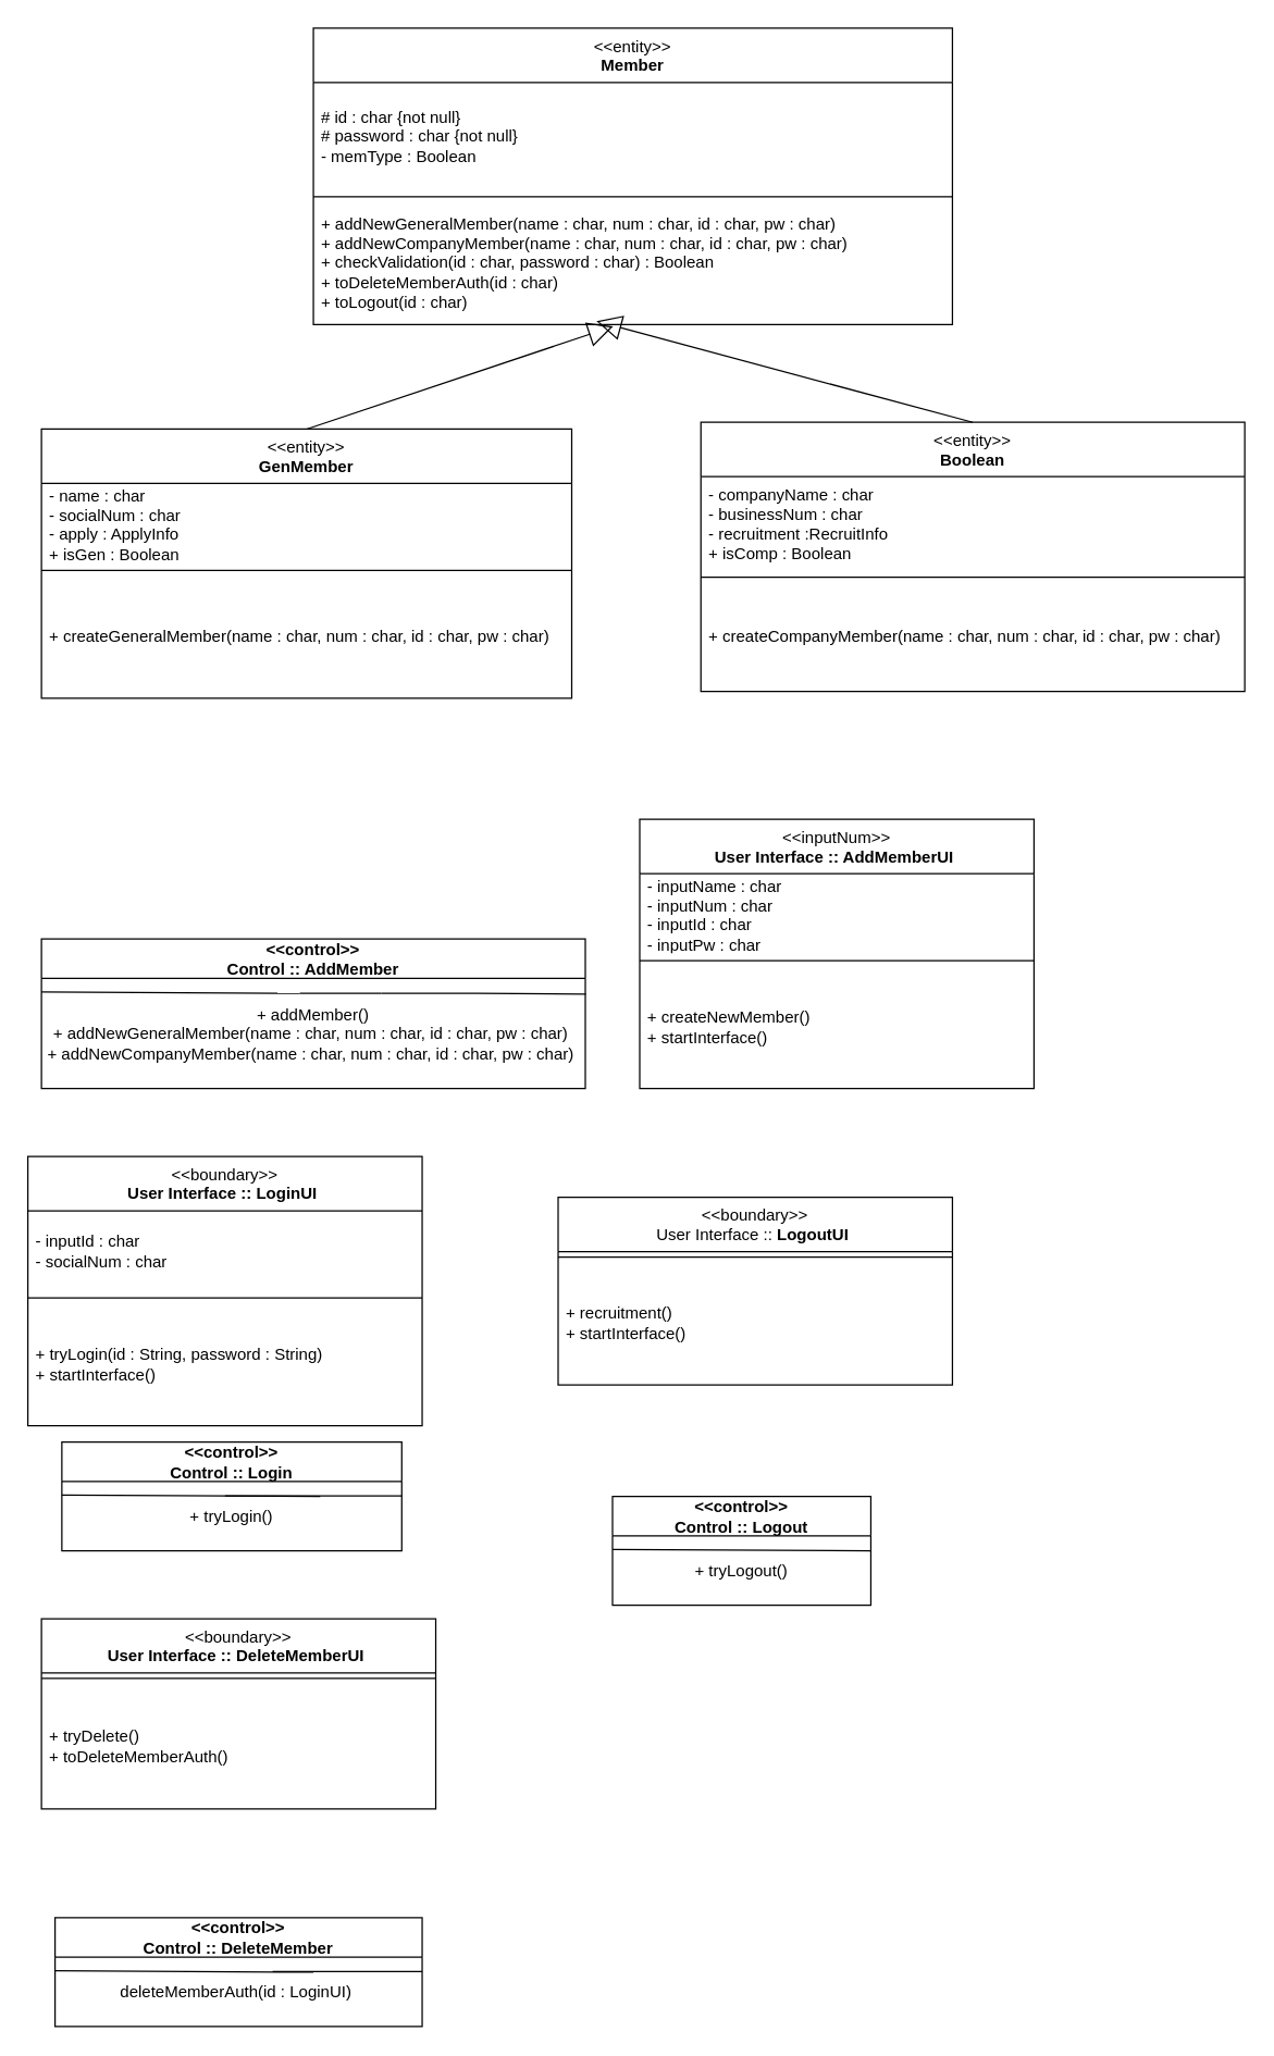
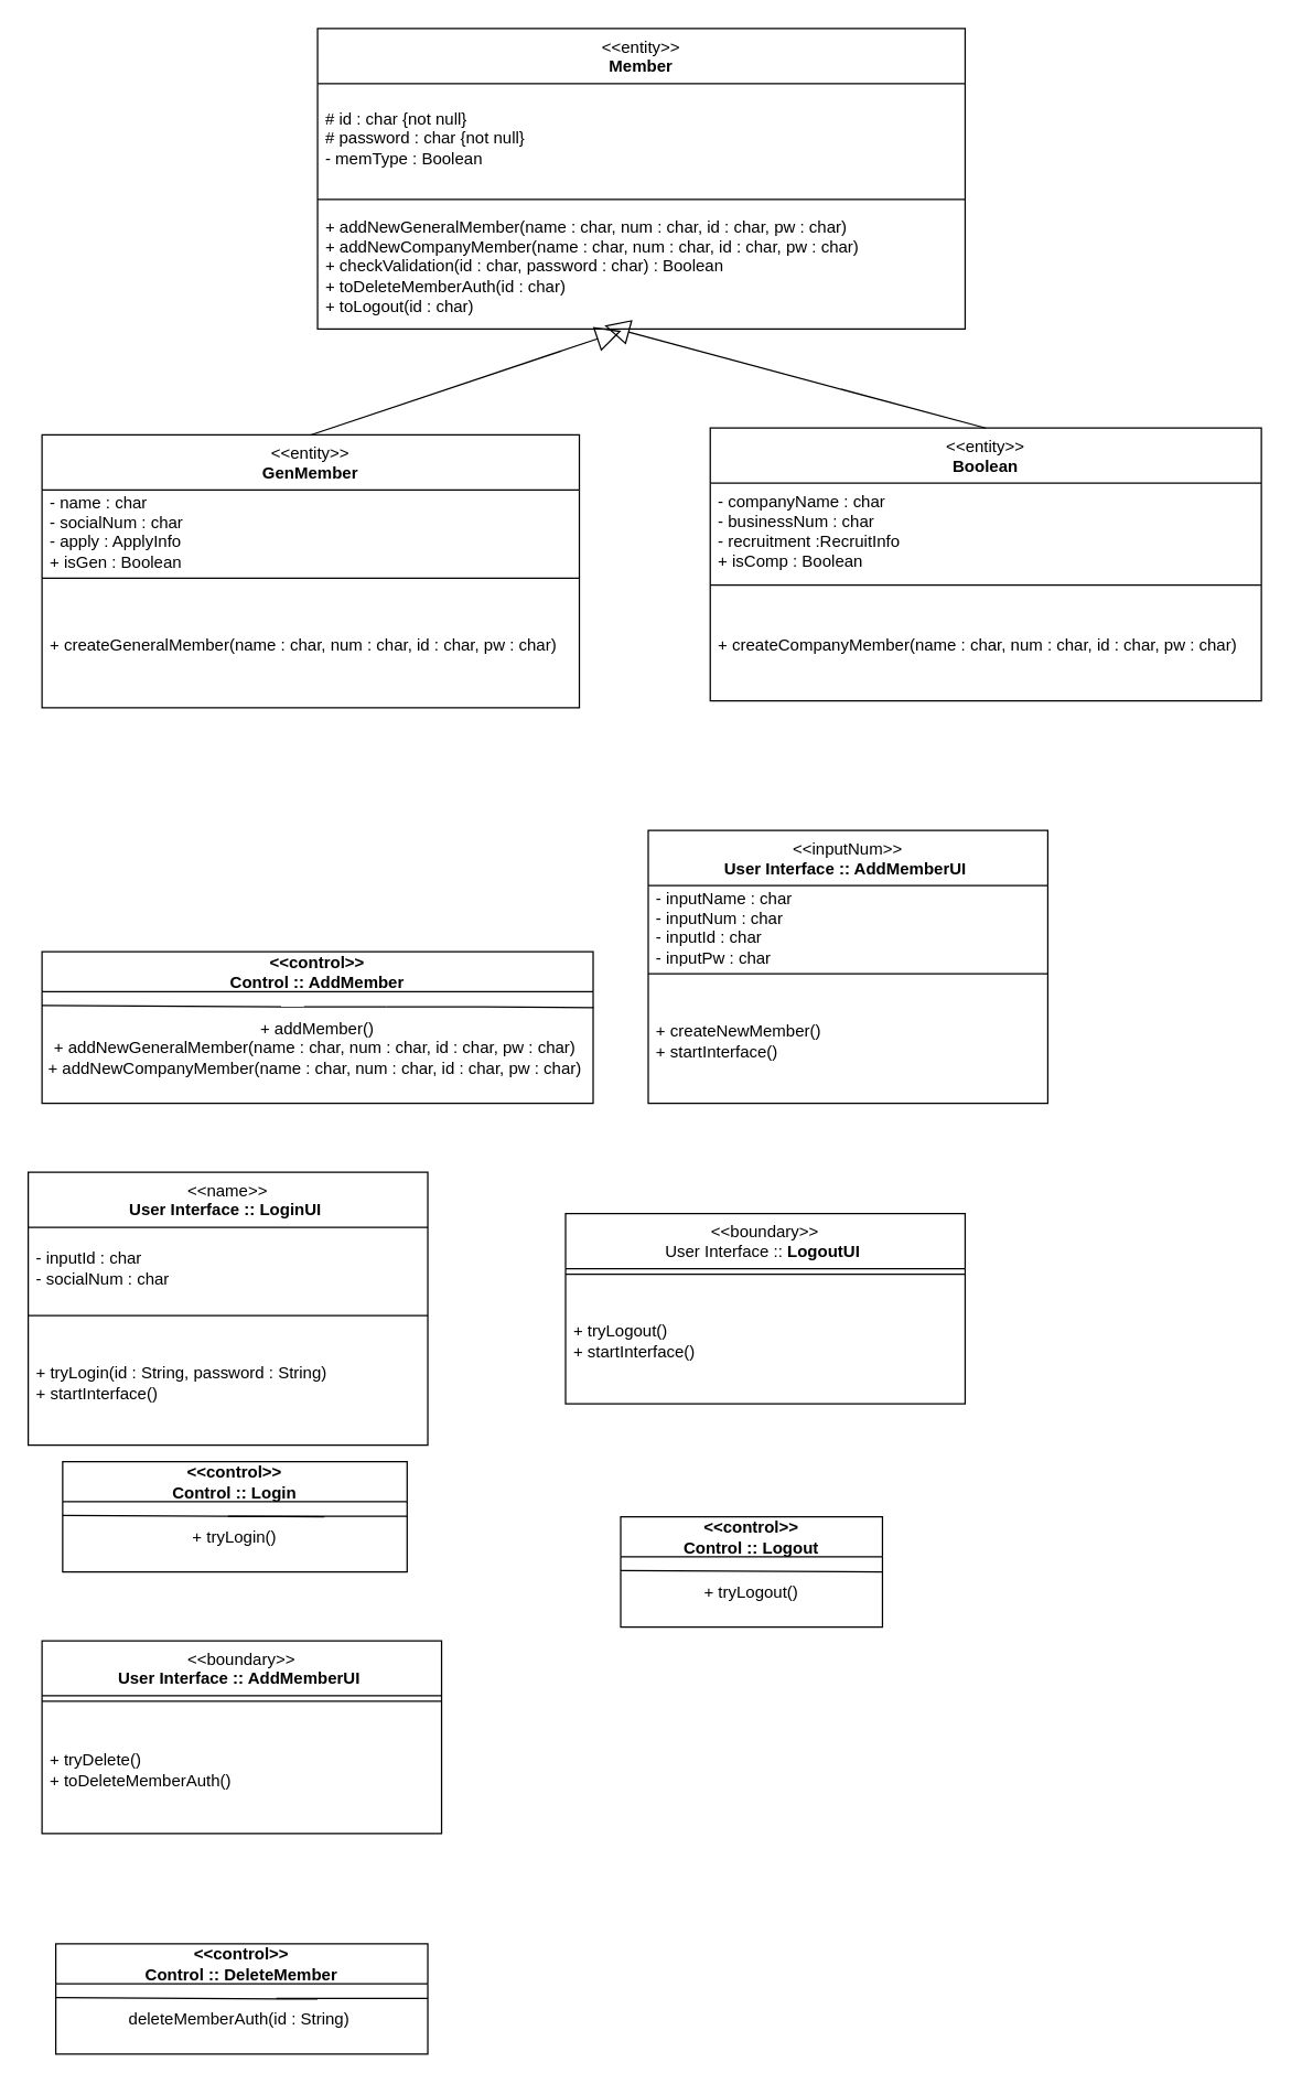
- <mxCell id="43" value="&amp;lt;&amp;lt;boundary&amp;gt;&amp;gt;&lt;br style=&quot;border-color: var(--border-color); font-weight: 700;&quot;&gt;&lt;span style=&quot;font-weight: 700;&quot;&gt;User Interface :: LoginUI&amp;nbsp;&lt;/span&gt;" style="swimlane;fontStyle=0;align=center;verticalAlign=top;childLayout=stackLayout;horizontal=1;startSize=40;horizontalStack=0;resizeParent=1;resizeParentMax=0;resizeLast=0;collapsible=0;marginBottom=0;html=1;whiteSpace=wrap;" vertex="1" parent="1"><mxGeometry x="20" y="850" width="290" height="198" as="geometry" /></mxCell>
+ <mxCell id="43" value="&amp;lt;&amp;lt;name&amp;gt;&amp;gt;&lt;br style=&quot;border-color: var(--border-color); font-weight: 700;&quot;&gt;&lt;span style=&quot;font-weight: 700;&quot;&gt;User Interface :: LoginUI&amp;nbsp;&lt;/span&gt;" style="swimlane;fontStyle=0;align=center;verticalAlign=top;childLayout=stackLayout;horizontal=1;startSize=40;horizontalStack=0;resizeParent=1;resizeParentMax=0;resizeLast=0;collapsible=0;marginBottom=0;html=1;whiteSpace=wrap;" vertex="1" parent="1"><mxGeometry x="20" y="850" width="290" height="198" as="geometry" /></mxCell>
- <mxCell id="39" value="+ recruitment()&lt;br style=&quot;border-color: var(--border-color); text-align: center;&quot;&gt;&lt;span style=&quot;text-align: center;&quot;&gt;+ startInterface()&lt;/span&gt;" style="text;html=1;strokeColor=none;fillColor=none;align=left;verticalAlign=middle;spacingLeft=4;spacingRight=4;overflow=hidden;rotatable=0;points=[[0,0.5],[1,0.5]];portConstraint=eastwest;whiteSpace=wrap;" vertex="1" parent="37"><mxGeometry y="48" width="290" height="90" as="geometry" /></mxCell>
+ <mxCell id="39" value="+ tryLogout()&lt;br style=&quot;border-color: var(--border-color); text-align: center;&quot;&gt;&lt;span style=&quot;text-align: center;&quot;&gt;+ startInterface()&lt;/span&gt;" style="text;html=1;strokeColor=none;fillColor=none;align=left;verticalAlign=middle;spacingLeft=4;spacingRight=4;overflow=hidden;rotatable=0;points=[[0,0.5],[1,0.5]];portConstraint=eastwest;whiteSpace=wrap;" vertex="1" parent="37"><mxGeometry y="48" width="290" height="90" as="geometry" /></mxCell>
- <mxCell id="40" value="&amp;lt;&amp;lt;boundary&amp;gt;&amp;gt;&lt;br style=&quot;border-color: var(--border-color); font-weight: 700;&quot;&gt;&lt;span style=&quot;font-weight: 700;&quot;&gt;User Interface :: DeleteMemberUI&amp;nbsp;&lt;/span&gt;" style="swimlane;fontStyle=0;align=center;verticalAlign=top;childLayout=stackLayout;horizontal=1;startSize=40;horizontalStack=0;resizeParent=1;resizeParentMax=0;resizeLast=0;collapsible=0;marginBottom=0;html=1;whiteSpace=wrap;" vertex="1" parent="1"><mxGeometry x="30" y="1190" width="290" height="140" as="geometry" /></mxCell>
+ <mxCell id="40" value="&amp;lt;&amp;lt;boundary&amp;gt;&amp;gt;&lt;br style=&quot;border-color: var(--border-color); font-weight: 700;&quot;&gt;&lt;span style=&quot;font-weight: 700;&quot;&gt;User Interface :: AddMemberUI&amp;nbsp;&lt;/span&gt;" style="swimlane;fontStyle=0;align=center;verticalAlign=top;childLayout=stackLayout;horizontal=1;startSize=40;horizontalStack=0;resizeParent=1;resizeParentMax=0;resizeLast=0;collapsible=0;marginBottom=0;html=1;whiteSpace=wrap;" vertex="1" parent="1"><mxGeometry x="30" y="1190" width="290" height="140" as="geometry" /></mxCell>
- <mxCell id="32" value="deleteMemberAuth(id : LoginUI)&amp;nbsp;" style="text;html=1;strokeColor=none;fillColor=none;align=center;verticalAlign=middle;whiteSpace=wrap;rounded=0;" parent="29" vertex="1"><mxGeometry y="29" width="270" height="51" as="geometry" /></mxCell>
+ <mxCell id="32" value="deleteMemberAuth(id : String)&amp;nbsp;" style="text;html=1;strokeColor=none;fillColor=none;align=center;verticalAlign=middle;whiteSpace=wrap;rounded=0;" parent="29" vertex="1"><mxGeometry y="29" width="270" height="51" as="geometry" /></mxCell>
